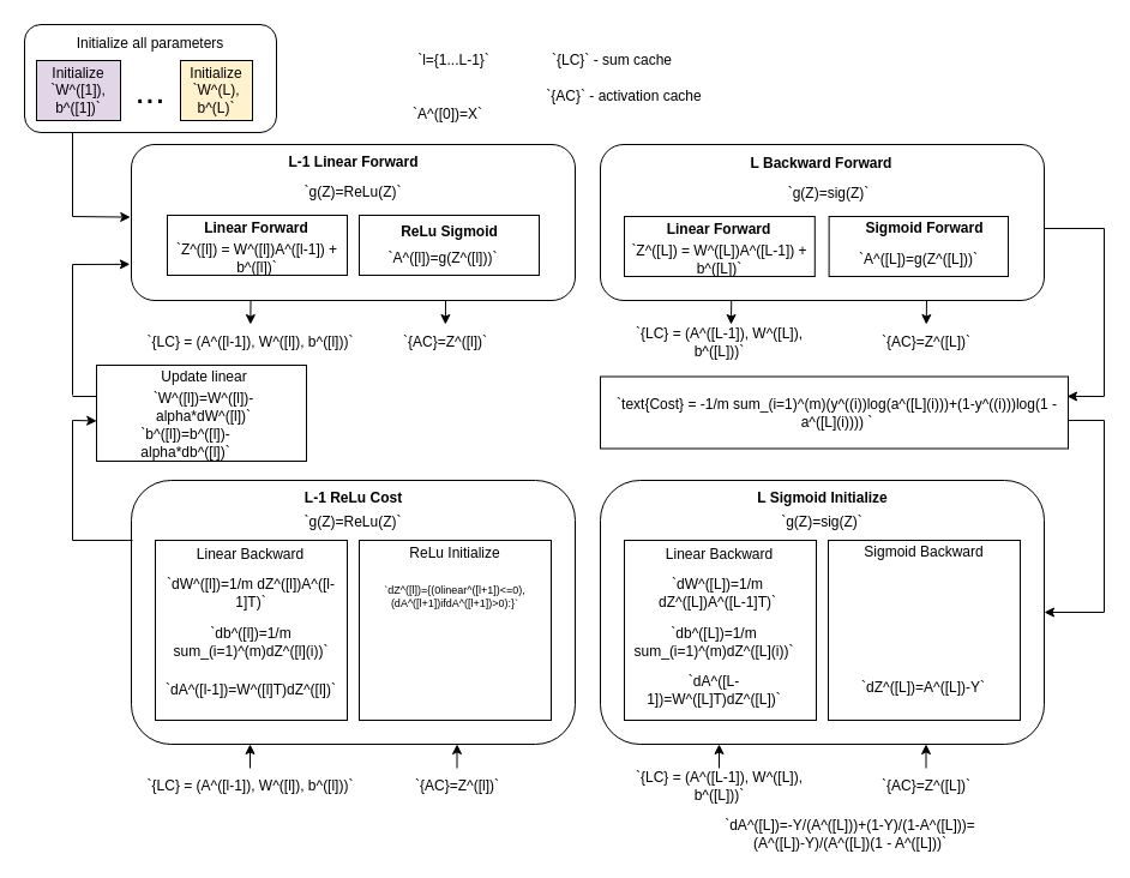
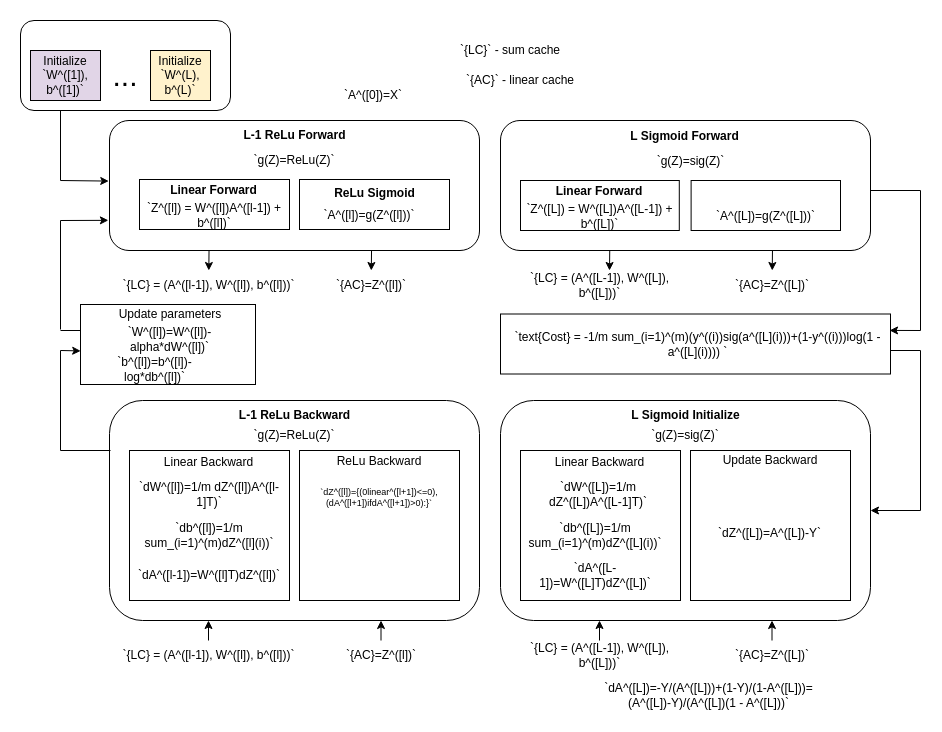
- <mxCell id="7" value="Initialize all parameters" style="text;html=1;align=center;verticalAlign=middle;whiteSpace=wrap;rounded=0;" parent="2" vertex="1"><mxGeometry x="35" y="6" width="140" height="20" as="geometry" /></mxCell>
- <mxCell id="81" value="`l={1...L-1}`" style="text;html=1;align=center;verticalAlign=middle;whiteSpace=wrap;rounded=0;" parent="1" vertex="1"><mxGeometry x="324" y="35" width="108" height="30" as="geometry" /></mxCell>
- <mxCell id="84" value="`{AC}` - activation cache" style="text;html=1;align=center;verticalAlign=middle;whiteSpace=wrap;rounded=0;" parent="1" vertex="1"><mxGeometry x="450" y="62.5" width="140" height="35" as="geometry" /></mxCell>
+ <mxCell id="84" value="`{AC}` - linear cache" style="text;html=1;align=center;verticalAlign=middle;whiteSpace=wrap;rounded=0;" parent="1" vertex="1"><mxGeometry x="450" y="62.5" width="140" height="35" as="geometry" /></mxCell>
- <mxCell id="29" value="L-1 Linear Forward" style="text;html=1;align=center;verticalAlign=middle;whiteSpace=wrap;rounded=0;fontSize=12;fontStyle=1" parent="20" vertex="1"><mxGeometry x="101.5" width="167" height="30" as="geometry" /></mxCell>
+ <mxCell id="29" value="L-1 ReLu Forward" style="text;html=1;align=center;verticalAlign=middle;whiteSpace=wrap;rounded=0;fontSize=12;fontStyle=1" parent="20" vertex="1"><mxGeometry x="101.5" width="167" height="30" as="geometry" /></mxCell>
- <mxCell id="18" value="L Backward Forward" style="text;html=1;align=center;verticalAlign=middle;whiteSpace=wrap;rounded=0;fontSize=12;fontStyle=1" parent="8" vertex="1"><mxGeometry x="91.379" y="1" width="187.242" height="30" as="geometry" /></mxCell>
+ <mxCell id="18" value="L Sigmoid Forward" style="text;html=1;align=center;verticalAlign=middle;whiteSpace=wrap;rounded=0;fontSize=12;fontStyle=1" parent="8" vertex="1"><mxGeometry x="91.379" y="1" width="187.242" height="30" as="geometry" /></mxCell>
- <mxCell id="17" value="Sigmoid Forward" style="text;html=1;align=center;verticalAlign=middle;whiteSpace=wrap;rounded=0;container=0;fontSize=12;fontStyle=1" parent="14" vertex="1"><mxGeometry x="26.572" y="2" width="106.884" height="16" as="geometry" /></mxCell>
- <mxCell id="74" value="Update linear" style="text;html=1;align=center;verticalAlign=middle;whiteSpace=wrap;rounded=0;" parent="70" vertex="1"><mxGeometry x="34.5" width="110" height="20" as="geometry" /></mxCell>
+ <mxCell id="74" value="Update parameters" style="text;html=1;align=center;verticalAlign=middle;whiteSpace=wrap;rounded=0;" parent="70" vertex="1"><mxGeometry x="34.5" width="110" height="20" as="geometry" /></mxCell>
- <mxCell id="61" value="`text{Cost} = -1/m sum_(i=1)^(m)(y^((i))log(a^([L](i)))+(1-y^((i)))log(1 - a^([L](i)))) `" style="text;html=1;align=center;verticalAlign=middle;whiteSpace=wrap;rounded=0;" parent="1" vertex="1"><mxGeometry x="500" y="329" width="395" height="30" as="geometry" /></mxCell>
+ <mxCell id="61" value="`text{Cost} = -1/m sum_(i=1)^(m)(y^((i))sig(a^([L](i)))+(1-y^((i)))log(1 - a^([L](i)))) `" style="text;html=1;align=center;verticalAlign=middle;whiteSpace=wrap;rounded=0;" parent="1" vertex="1"><mxGeometry x="500" y="329" width="395" height="30" as="geometry" /></mxCell>
- <mxCell id="73" value="`b^([l])=b^([l])-alpha*db^([l])`" style="text;html=1;align=center;verticalAlign=middle;whiteSpace=wrap;rounded=0;" parent="70" vertex="1"><mxGeometry x="14" y="50" width="121" height="30" as="geometry" /></mxCell>
+ <mxCell id="73" value="`b^([l])=b^([l])-log*db^([l])`" style="text;html=1;align=center;verticalAlign=middle;whiteSpace=wrap;rounded=0;" parent="70" vertex="1"><mxGeometry x="14" y="50" width="121" height="30" as="geometry" /></mxCell>
- <mxCell id="45" value="L-1 ReLu Cost" style="text;html=1;align=center;verticalAlign=middle;whiteSpace=wrap;rounded=0;fontSize=12;fontStyle=1" parent="1" vertex="1"><mxGeometry x="210.5" y="400" width="167" height="30" as="geometry" /></mxCell>
+ <mxCell id="45" value="L-1 ReLu Backward" style="text;html=1;align=center;verticalAlign=middle;whiteSpace=wrap;rounded=0;fontSize=12;fontStyle=1" parent="1" vertex="1"><mxGeometry x="210.5" y="400" width="167" height="30" as="geometry" /></mxCell>
- <mxCell id="96" value="Sigmoid Backward" style="text;html=1;align=center;verticalAlign=middle;whiteSpace=wrap;rounded=0;container=0;fontSize=12;" parent="85" vertex="1"><mxGeometry x="192.027" y="50" width="155.957" height="20" as="geometry" /></mxCell>
+ <mxCell id="96" value="Update Backward" style="text;html=1;align=center;verticalAlign=middle;whiteSpace=wrap;rounded=0;container=0;fontSize=12;" parent="85" vertex="1"><mxGeometry x="192.027" y="50" width="155.957" height="20" as="geometry" /></mxCell>
- <mxCell id="55" value="ReLu Initialize" style="text;html=1;align=center;verticalAlign=middle;whiteSpace=wrap;rounded=0;container=0;fontSize=12;" parent="1" vertex="1"><mxGeometry x="316.09" y="452" width="125.82" height="18.67" as="geometry" /></mxCell>
+ <mxCell id="55" value="ReLu Backward" style="text;html=1;align=center;verticalAlign=middle;whiteSpace=wrap;rounded=0;container=0;fontSize=12;" parent="1" vertex="1"><mxGeometry x="316.09" y="452" width="125.82" height="18.67" as="geometry" /></mxCell>
- <mxCell id="97" value="&lt;font&gt;`dZ^([L])=A^([L])-Y`&lt;/font&gt;" style="text;html=1;align=center;verticalAlign=middle;whiteSpace=wrap;rounded=0;container=0;fontSize=12;" vertex="1" parent="85"><mxGeometry x="194.38" y="160" width="151.243" height="26" as="geometry" /></mxCell>
+ <mxCell id="97" value="&lt;font&gt;`dZ^([L])=A^([L])-Y`&lt;/font&gt;" style="text;html=1;align=center;verticalAlign=middle;whiteSpace=wrap;rounded=0;container=0;fontSize=12;" vertex="1" parent="85"><mxGeometry x="194.38" y="120" width="151.243" height="26" as="geometry" /></mxCell>
